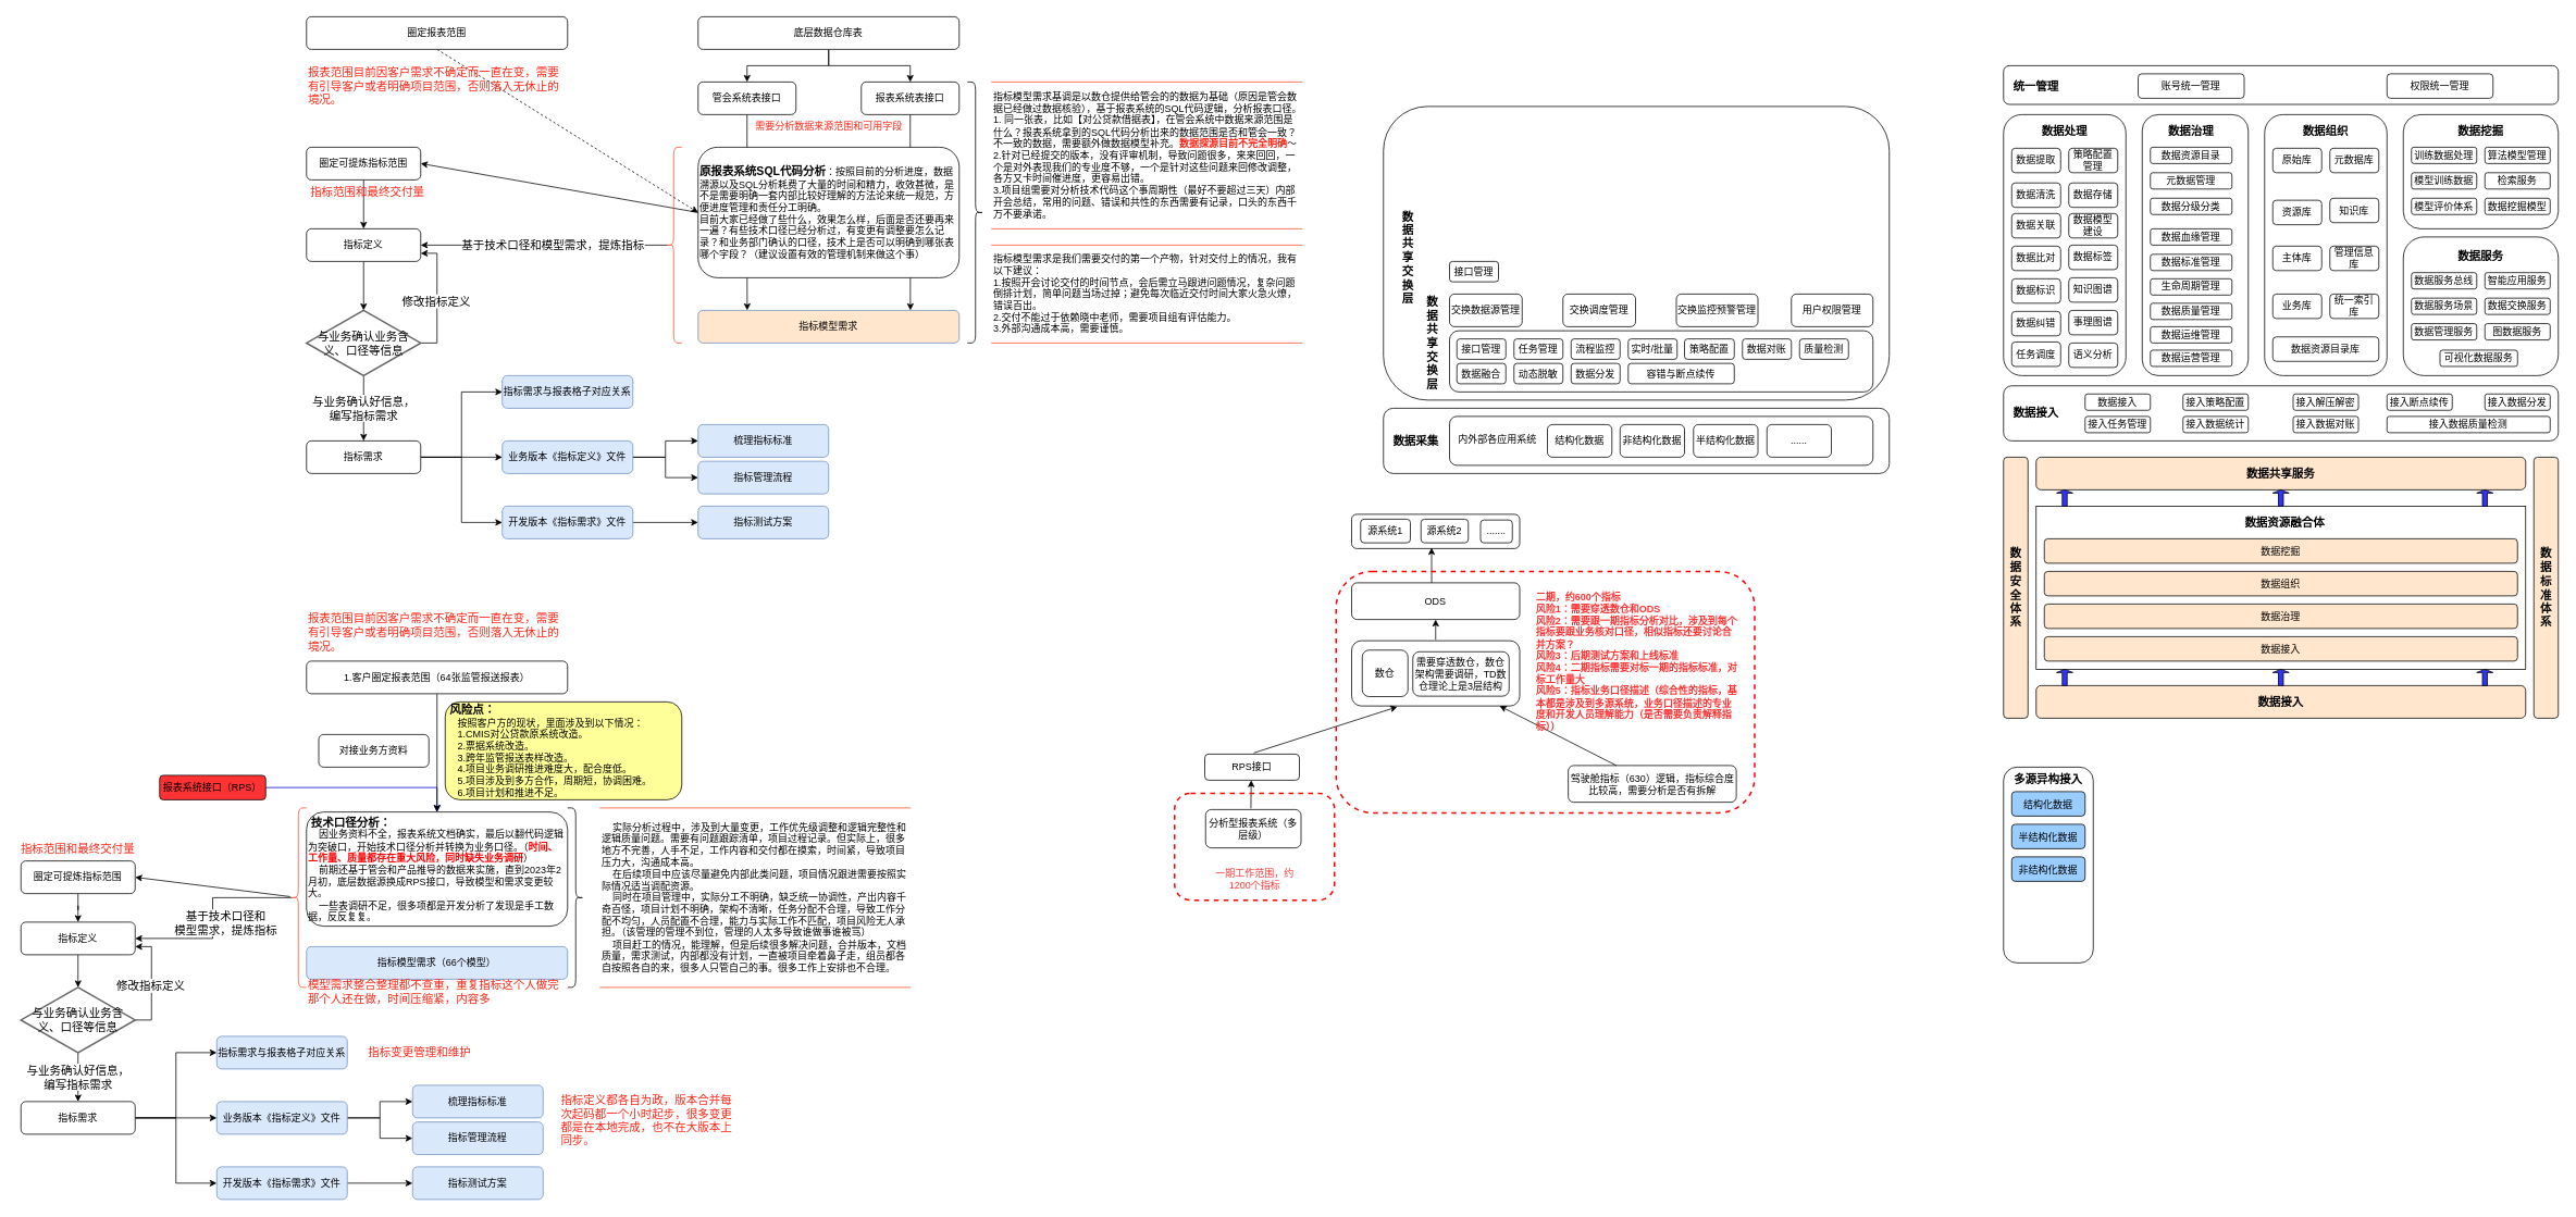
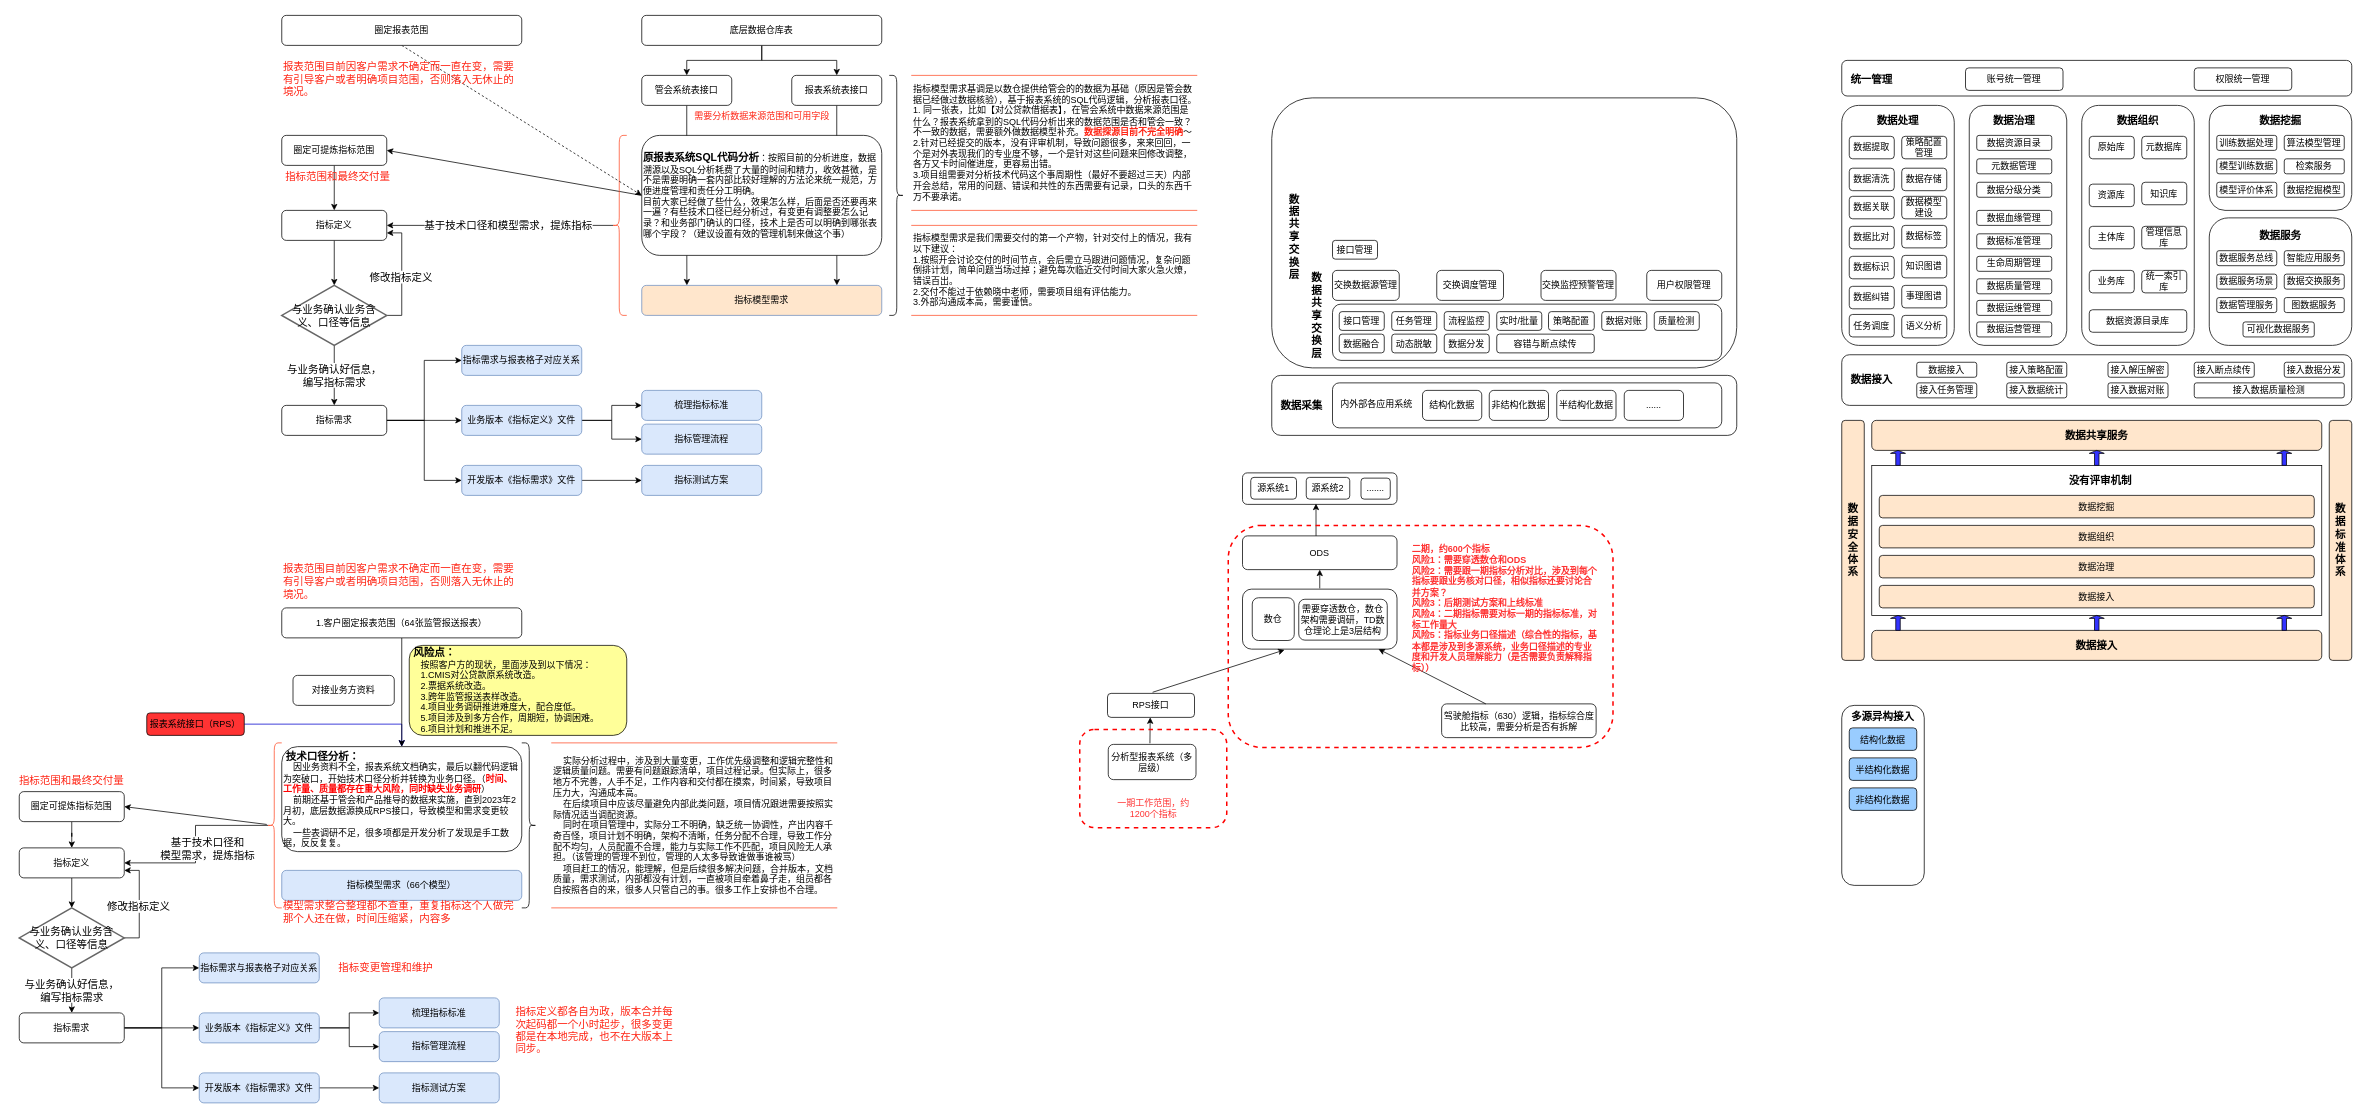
- <mxCell id="151" value="&lt;font style=&quot;font-size: 14px;&quot;&gt;&lt;b&gt;数据资源融合体&lt;/b&gt;&lt;/font&gt;" style="text;html=1;strokeColor=none;fillColor=none;align=center;verticalAlign=middle;whiteSpace=wrap;rounded=0;shadow=0;fontSize=12;fontColor=#000000;" parent="1" vertex="1"><mxGeometry x="2745" y="620" width="110" height="40" as="geometry" /></mxCell>
+ <mxCell id="151" value="&lt;font style=&quot;font-size: 14px;&quot;&gt;&lt;b&gt;没有评审机制&lt;/b&gt;&lt;/font&gt;" style="text;html=1;strokeColor=none;fillColor=none;align=center;verticalAlign=middle;whiteSpace=wrap;rounded=0;shadow=0;fontSize=12;fontColor=#000000;" parent="1" vertex="1"><mxGeometry x="2745" y="620" width="110" height="40" as="geometry" /></mxCell>
